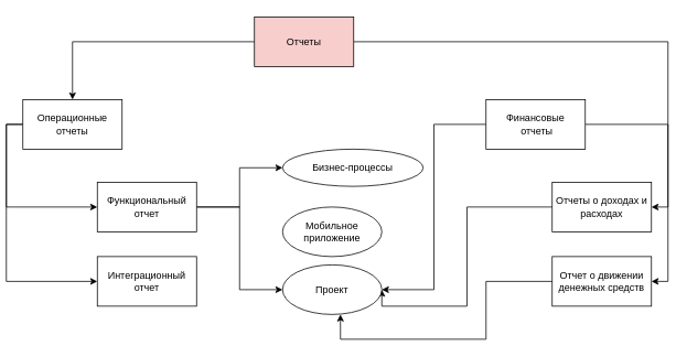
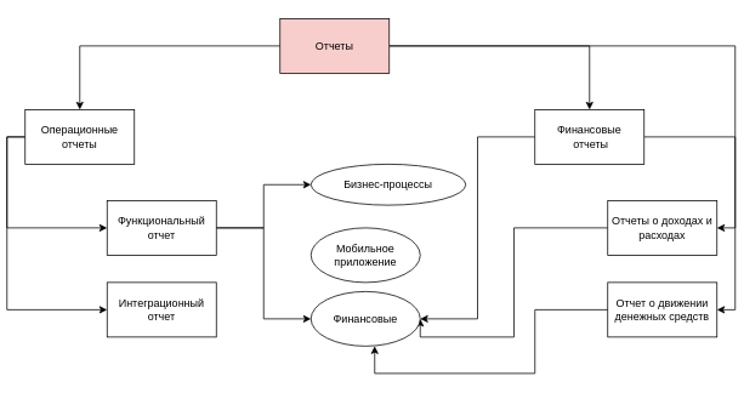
+ <mxCell id="3" style="edgeStyle=orthogonalEdgeStyle;rounded=0;orthogonalLoop=1;jettySize=auto;html=1;exitX=1;exitY=0.5;exitDx=0;exitDy=0;entryX=0.5;entryY=0;entryDx=0;entryDy=0;" edge="1" parent="1" source="5" target="11"><mxGeometry relative="1" as="geometry" /></mxCell>
- <mxCell id="21" value="Проект" style="ellipse;whiteSpace=wrap;html=1;" vertex="1" parent="1"><mxGeometry x="334" y="320" width="120" height="60" as="geometry" /></mxCell>
+ <mxCell id="21" value="Финансовые" style="ellipse;whiteSpace=wrap;html=1;" vertex="1" parent="1"><mxGeometry x="334" y="320" width="120" height="60" as="geometry" /></mxCell>
